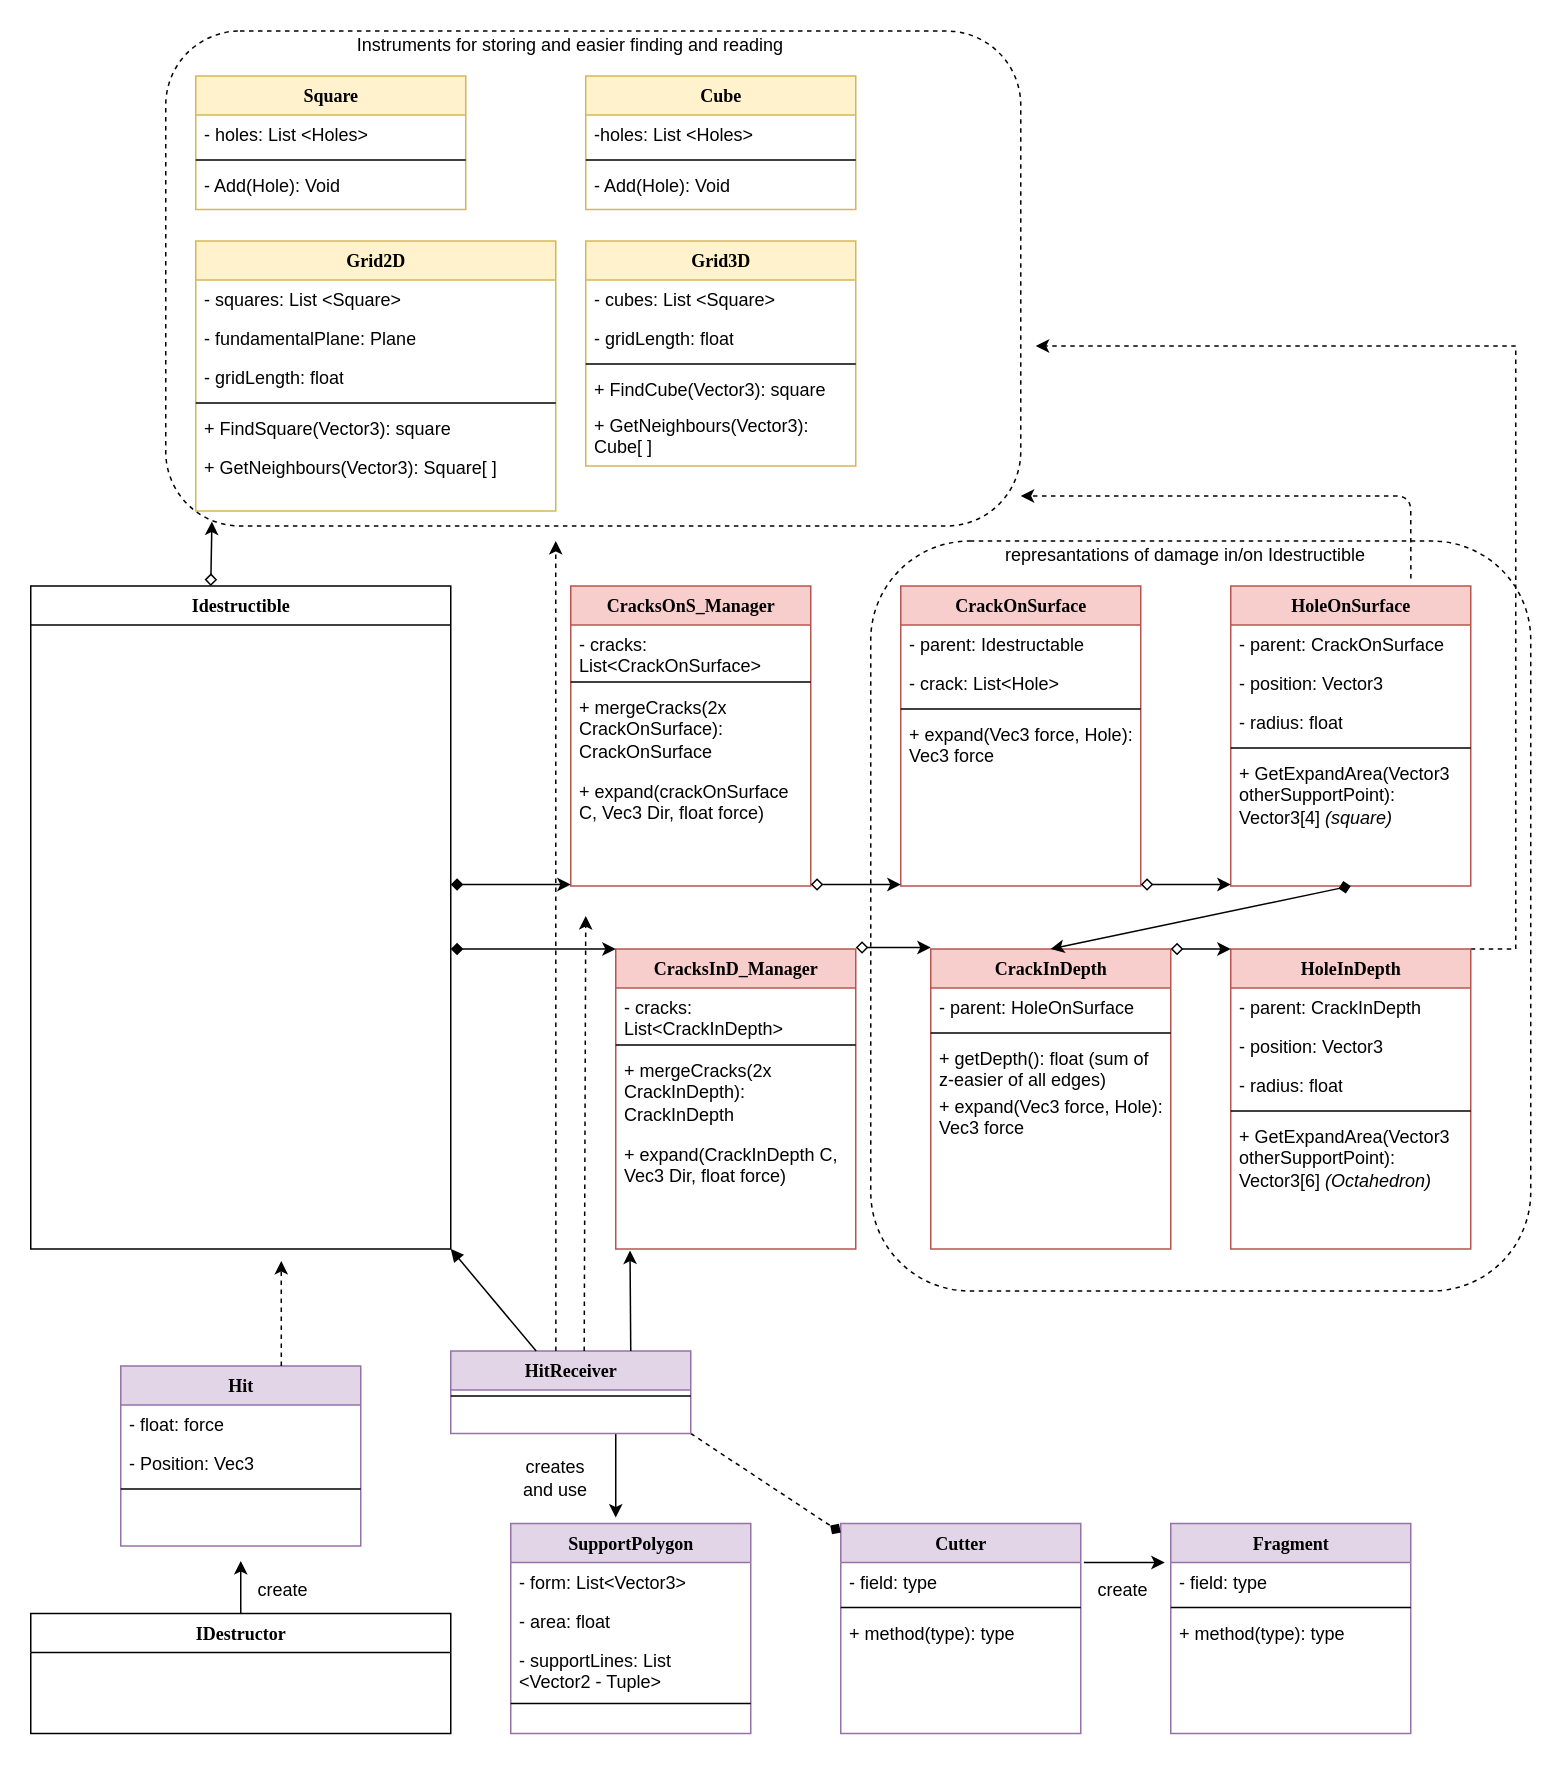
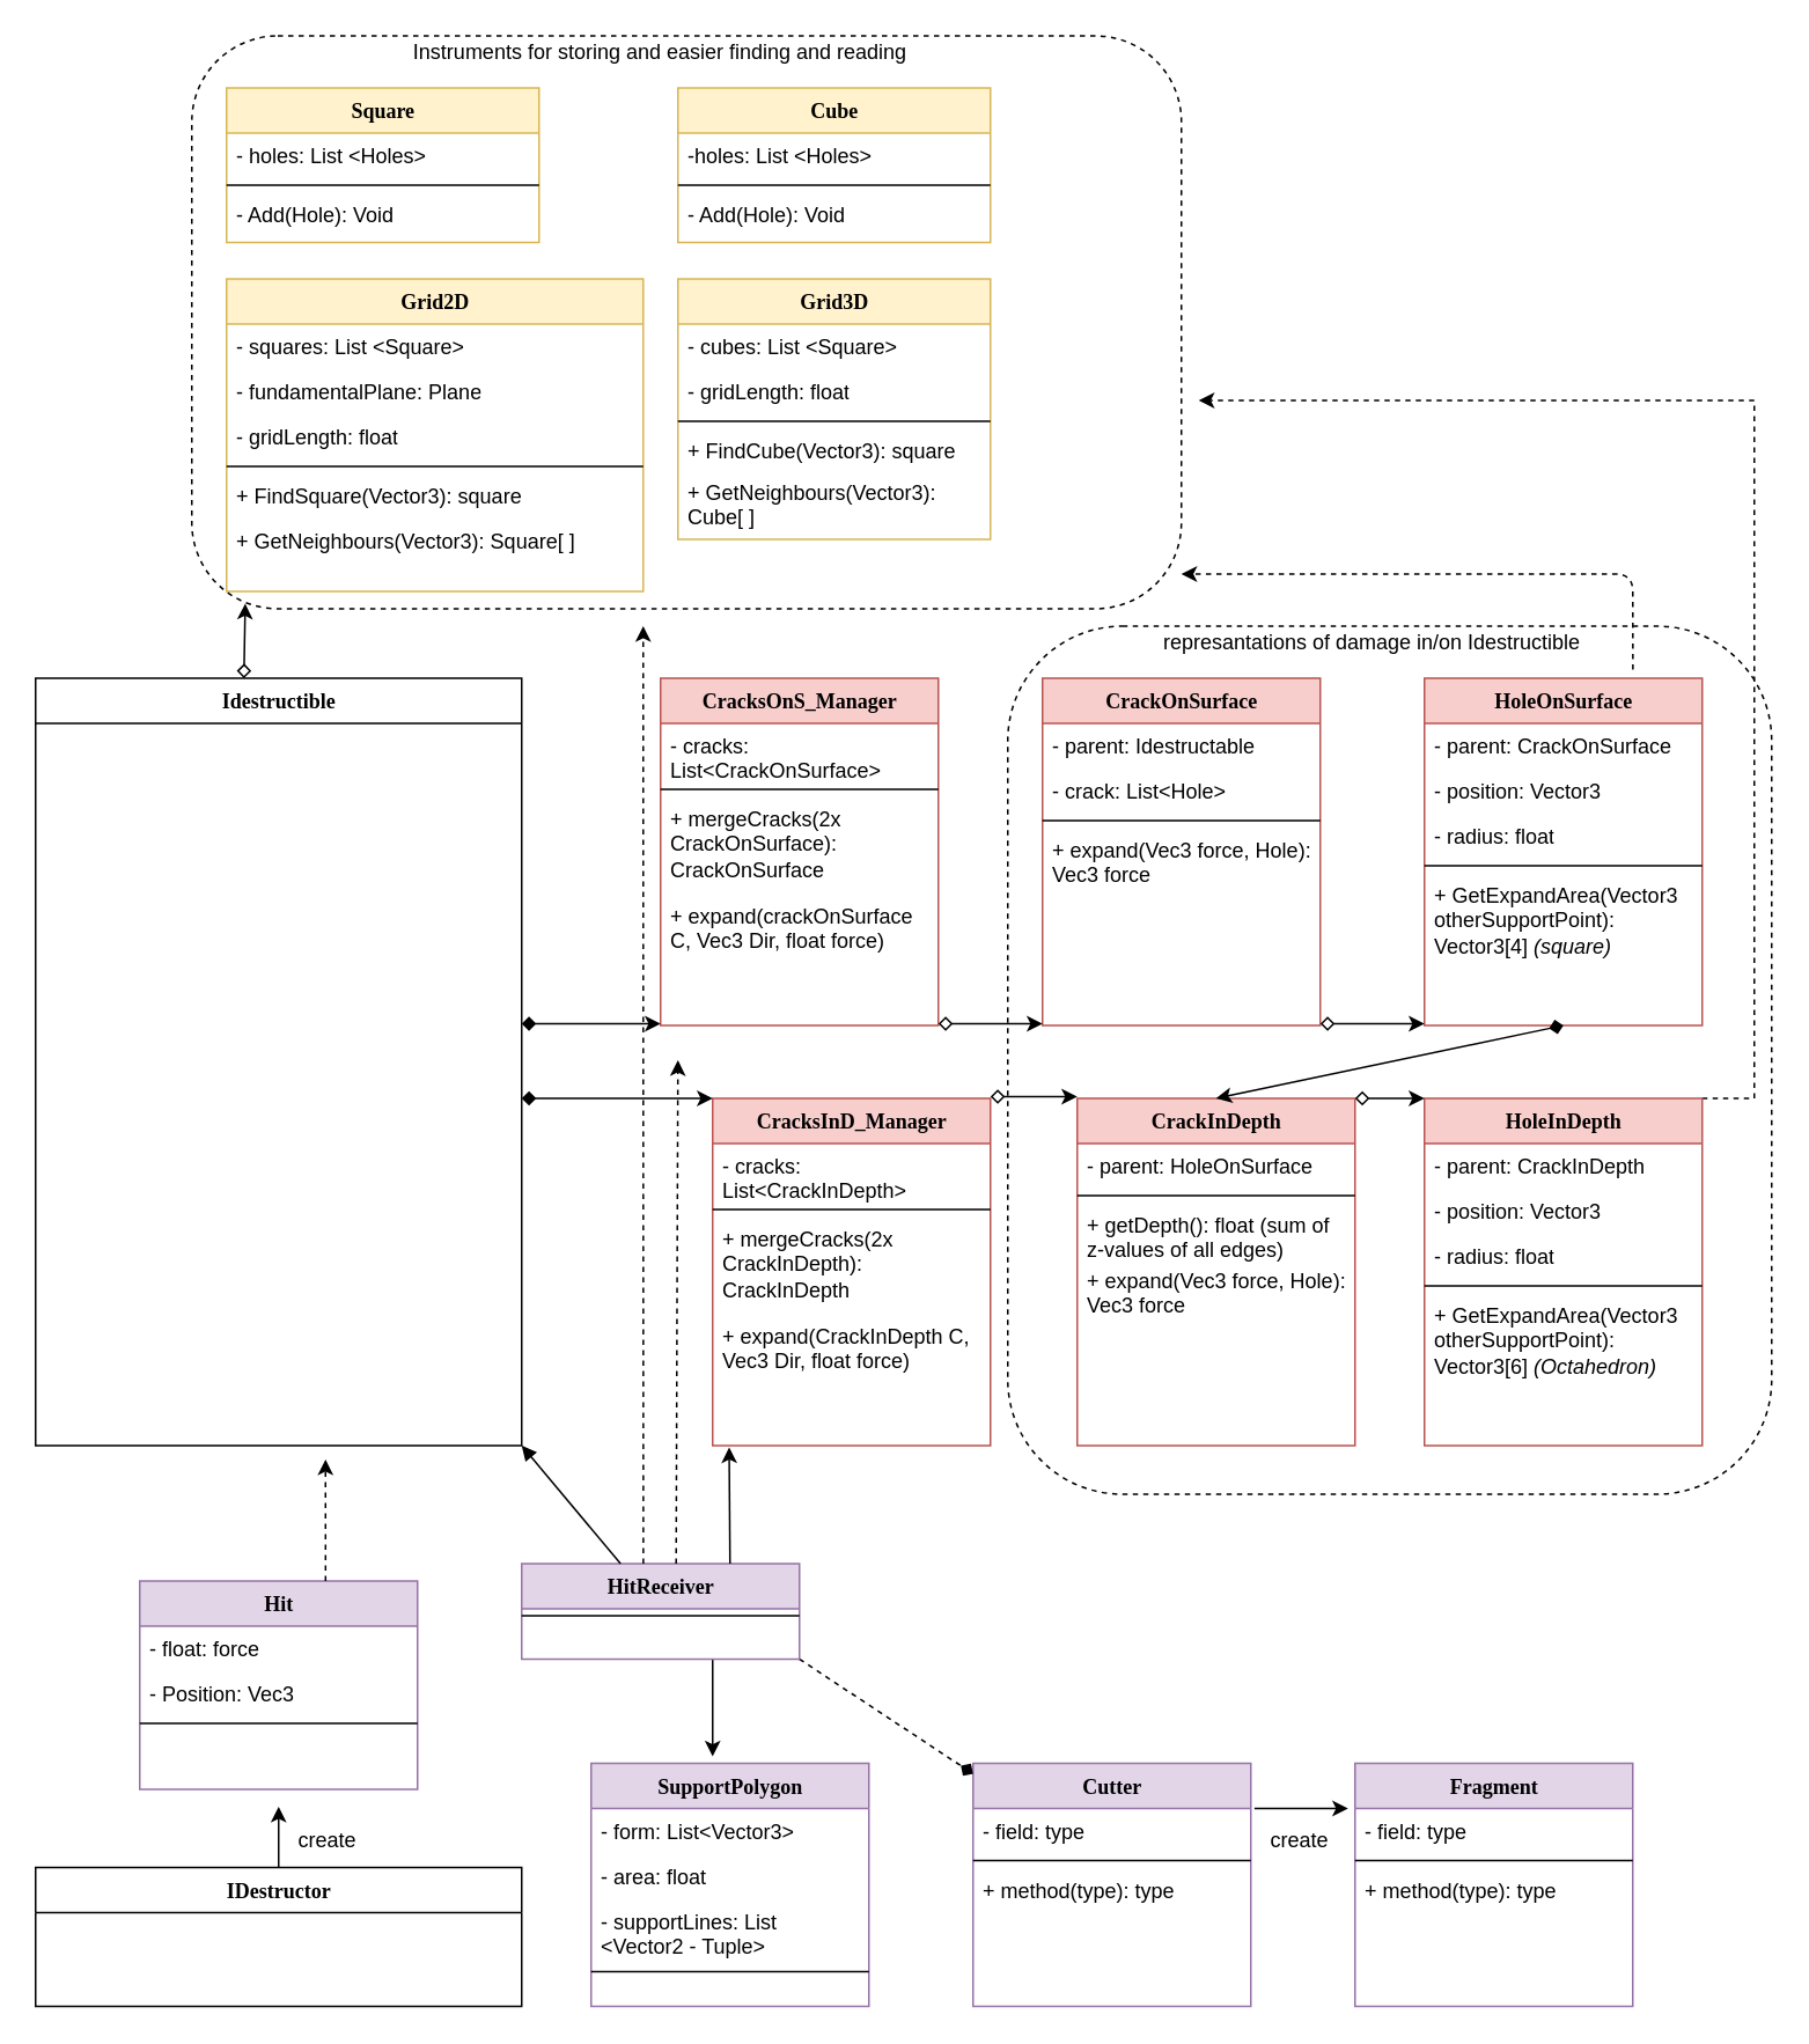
- <mxCell id="18" value="+ getDepth(): float (sum of z-easier of all edges)" style="text;html=1;strokeColor=none;fillColor=none;align=left;verticalAlign=top;spacingLeft=4;spacingRight=4;whiteSpace=wrap;overflow=hidden;rotatable=0;points=[[0,0.5],[1,0.5]];portConstraint=eastwest;" parent="15" vertex="1"><mxGeometry y="60" width="160" height="32" as="geometry" /></mxCell>
+ <mxCell id="18" value="+ getDepth(): float (sum of z-values of all edges)" style="text;html=1;strokeColor=none;fillColor=none;align=left;verticalAlign=top;spacingLeft=4;spacingRight=4;whiteSpace=wrap;overflow=hidden;rotatable=0;points=[[0,0.5],[1,0.5]];portConstraint=eastwest;" parent="15" vertex="1"><mxGeometry y="60" width="160" height="32" as="geometry" /></mxCell>
- <mxCell id="85" value="creates&lt;br&gt;and use" style="text;html=1;strokeColor=none;fillColor=none;align=center;verticalAlign=middle;whiteSpace=wrap;rounded=0;" vertex="1" parent="1"><mxGeometry x="340" y="975" width="60" height="20" as="geometry" /></mxCell>
